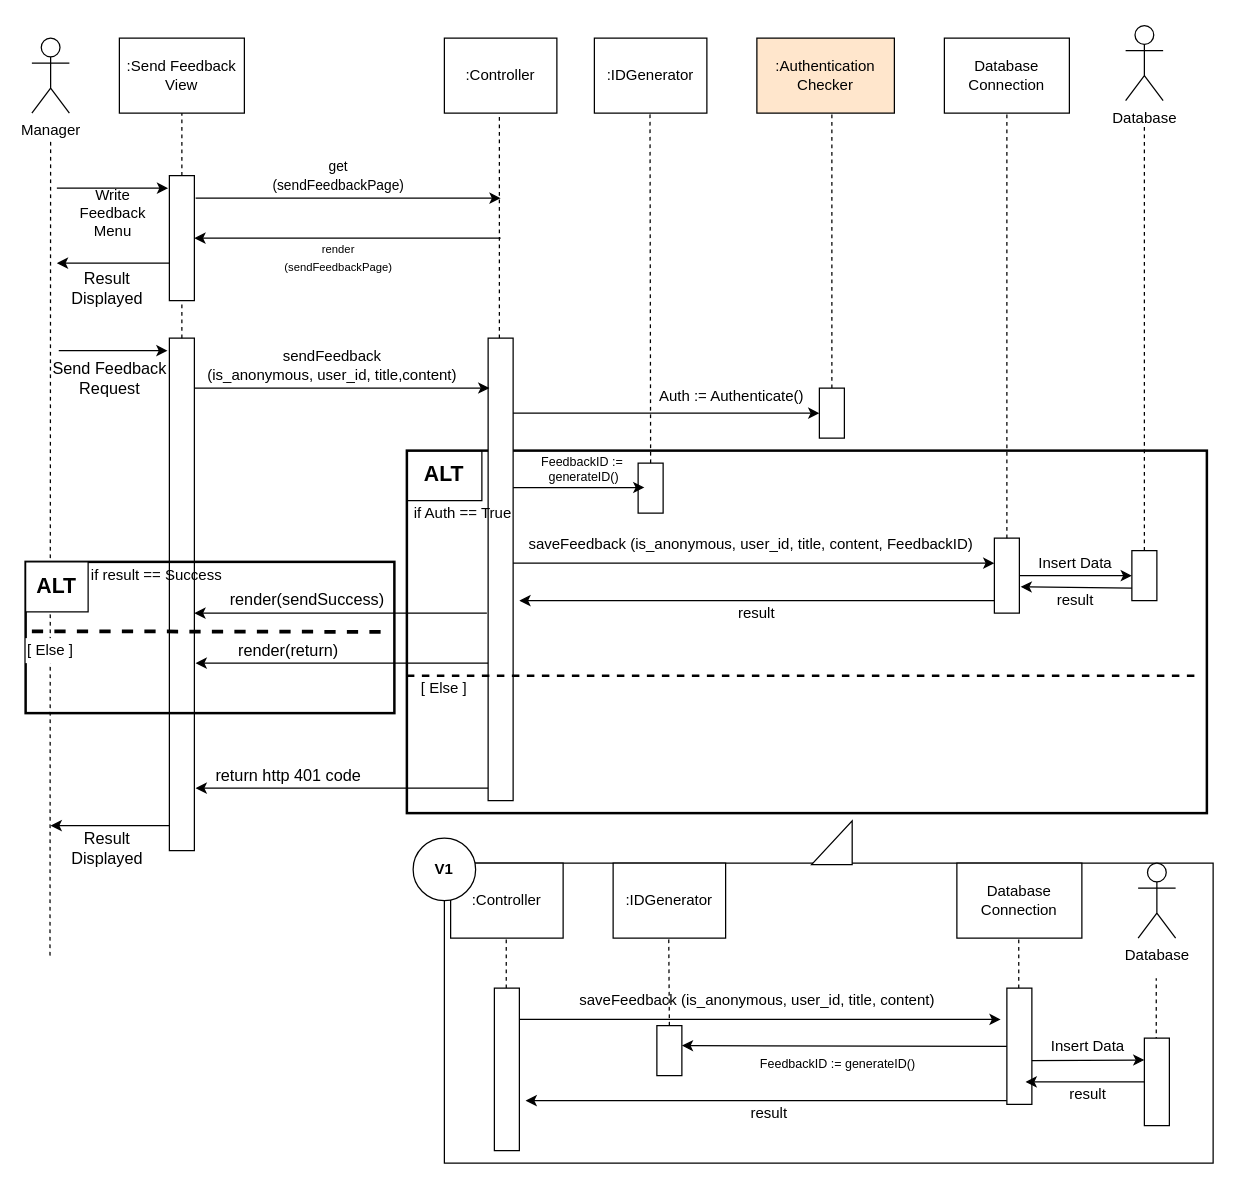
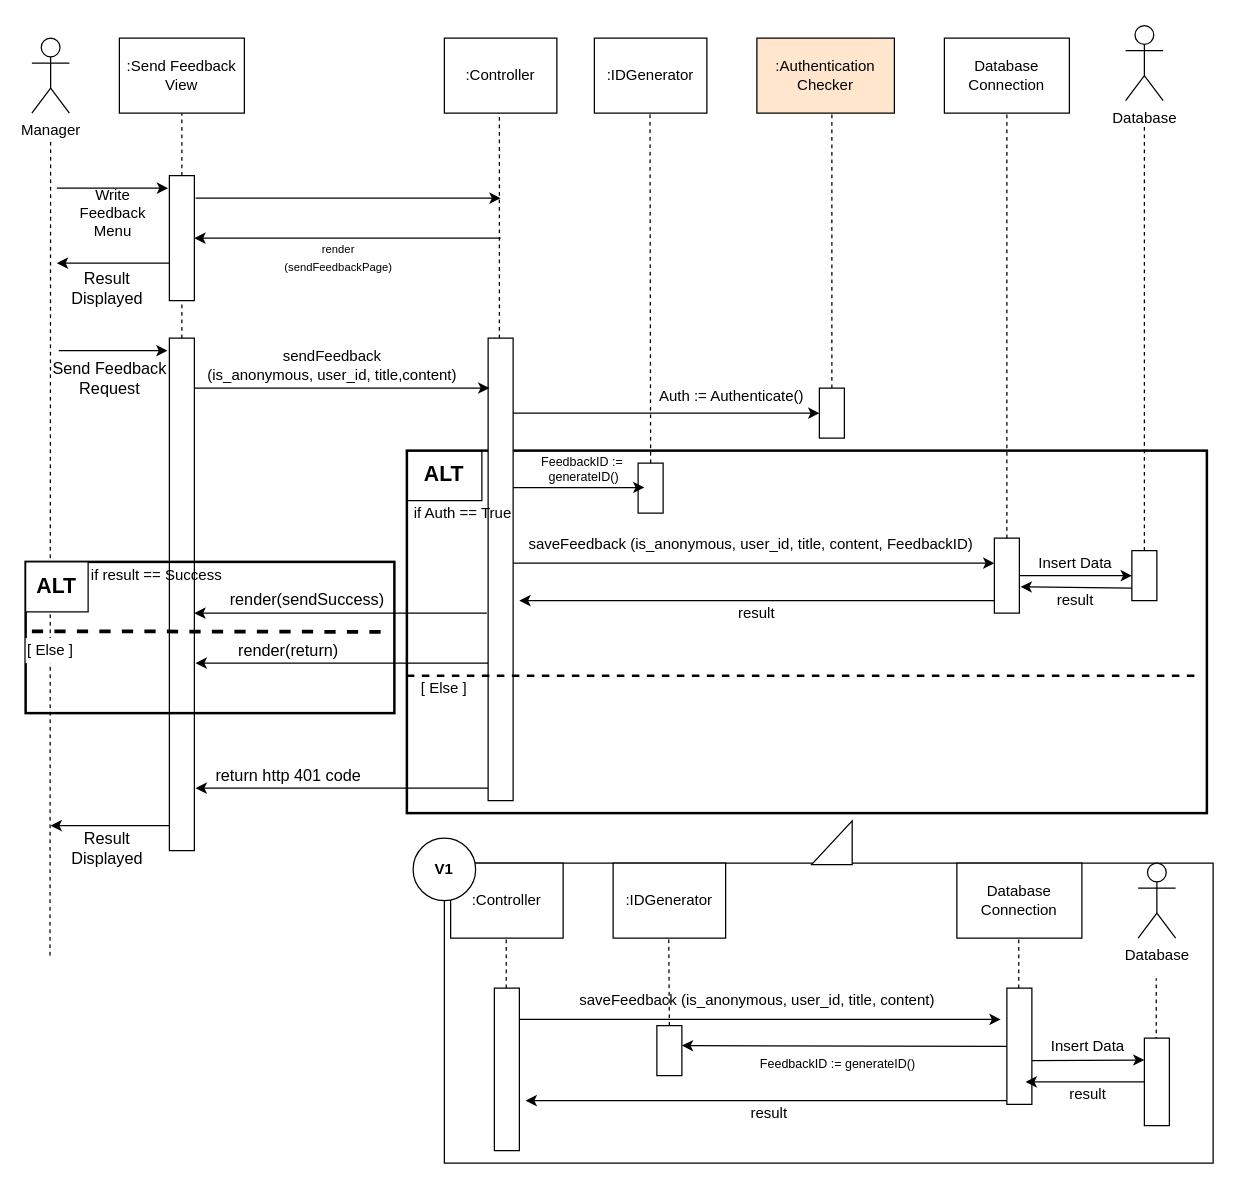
- <mxCell id="11" value="&lt;font style=&quot;font-size: 11px&quot;&gt;get&lt;br&gt;(sendFeedbackPage)&lt;/font&gt;" style="text;html=1;align=center;verticalAlign=middle;resizable=0;points=[];autosize=1;strokeColor=none;" vertex="1" parent="1"><mxGeometry x="210" y="120" width="120" height="40" as="geometry" /></mxCell>
